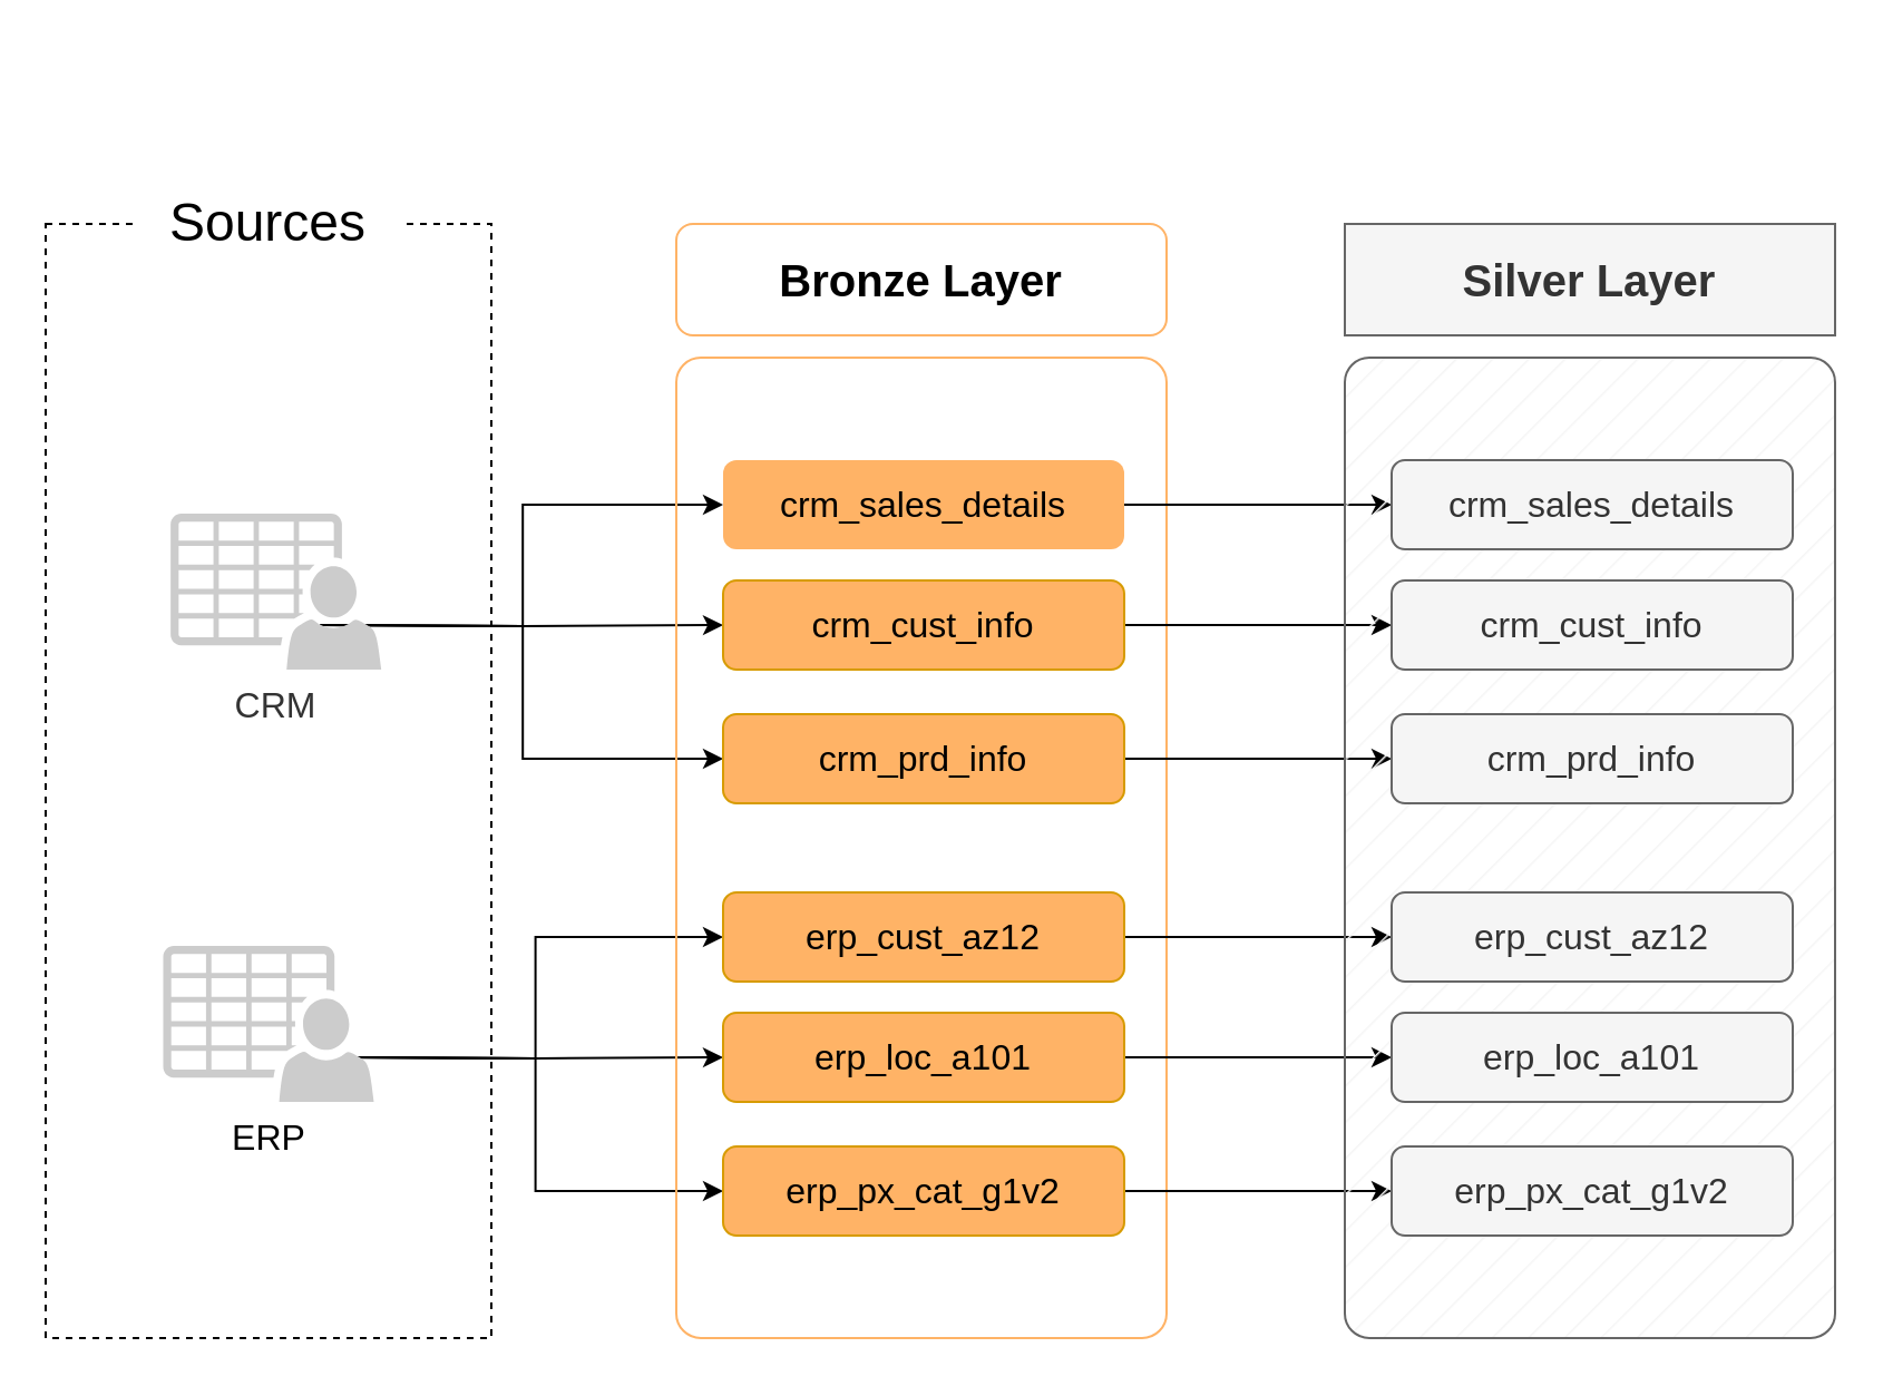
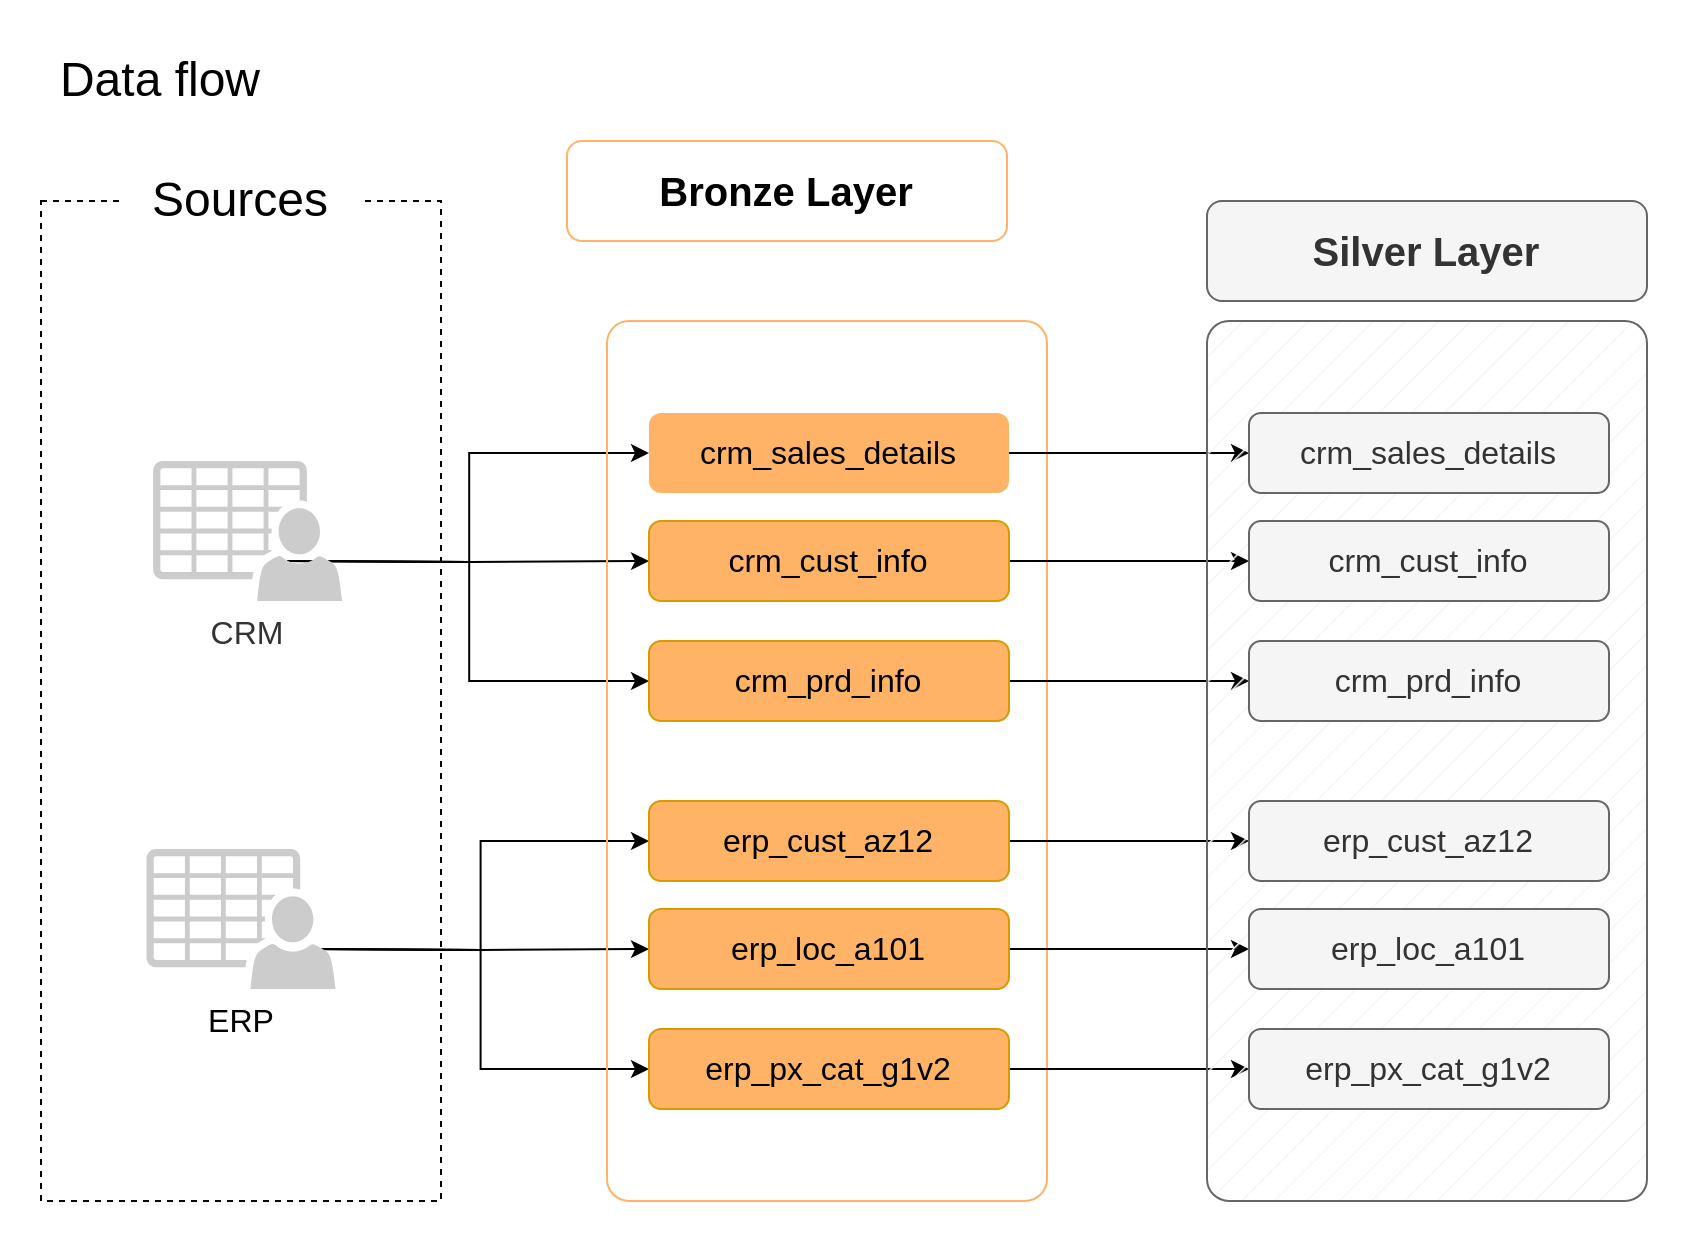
+ <mxCell id="34" value="&lt;font style=&quot;font-size: 24px;&quot;&gt;Data flow&lt;/font&gt;" style="rounded=1;whiteSpace=wrap;html=1;strokeColor=none;" vertex="1" parent="1"><mxGeometry x="20" y="20" width="120" height="40" as="geometry" /></mxCell>
- <mxCell id="11" value="Bronze Layer" style="rounded=1;whiteSpace=wrap;html=1;fillColor=none;strokeColor=#FFB366;fontSize=20;fontStyle=1" parent="1" vertex="1"><mxGeometry x="303" y="100" width="220" height="50" as="geometry" /></mxCell>
+ <mxCell id="11" value="Bronze Layer" style="rounded=1;whiteSpace=wrap;html=1;fillColor=none;strokeColor=#FFB366;fontSize=20;fontStyle=1" parent="1" vertex="1"><mxGeometry x="283" y="70" width="220" height="50" as="geometry" /></mxCell>
- <mxCell id="27" value="Silver Layer" style="whiteSpace=wrap;html=1;fillColor=#f5f5f5;strokeColor=#666666;fontSize=20;fontStyle=1;fontColor=#333333;rounded=0;" vertex="1" parent="1"><mxGeometry x="603" y="100" width="220" height="50" as="geometry" /></mxCell>
+ <mxCell id="27" value="Silver Layer" style="rounded=1;whiteSpace=wrap;html=1;fillColor=#f5f5f5;strokeColor=#666666;fontSize=20;fontStyle=1;fontColor=#333333;" vertex="1" parent="1"><mxGeometry x="603" y="100" width="220" height="50" as="geometry" /></mxCell>
